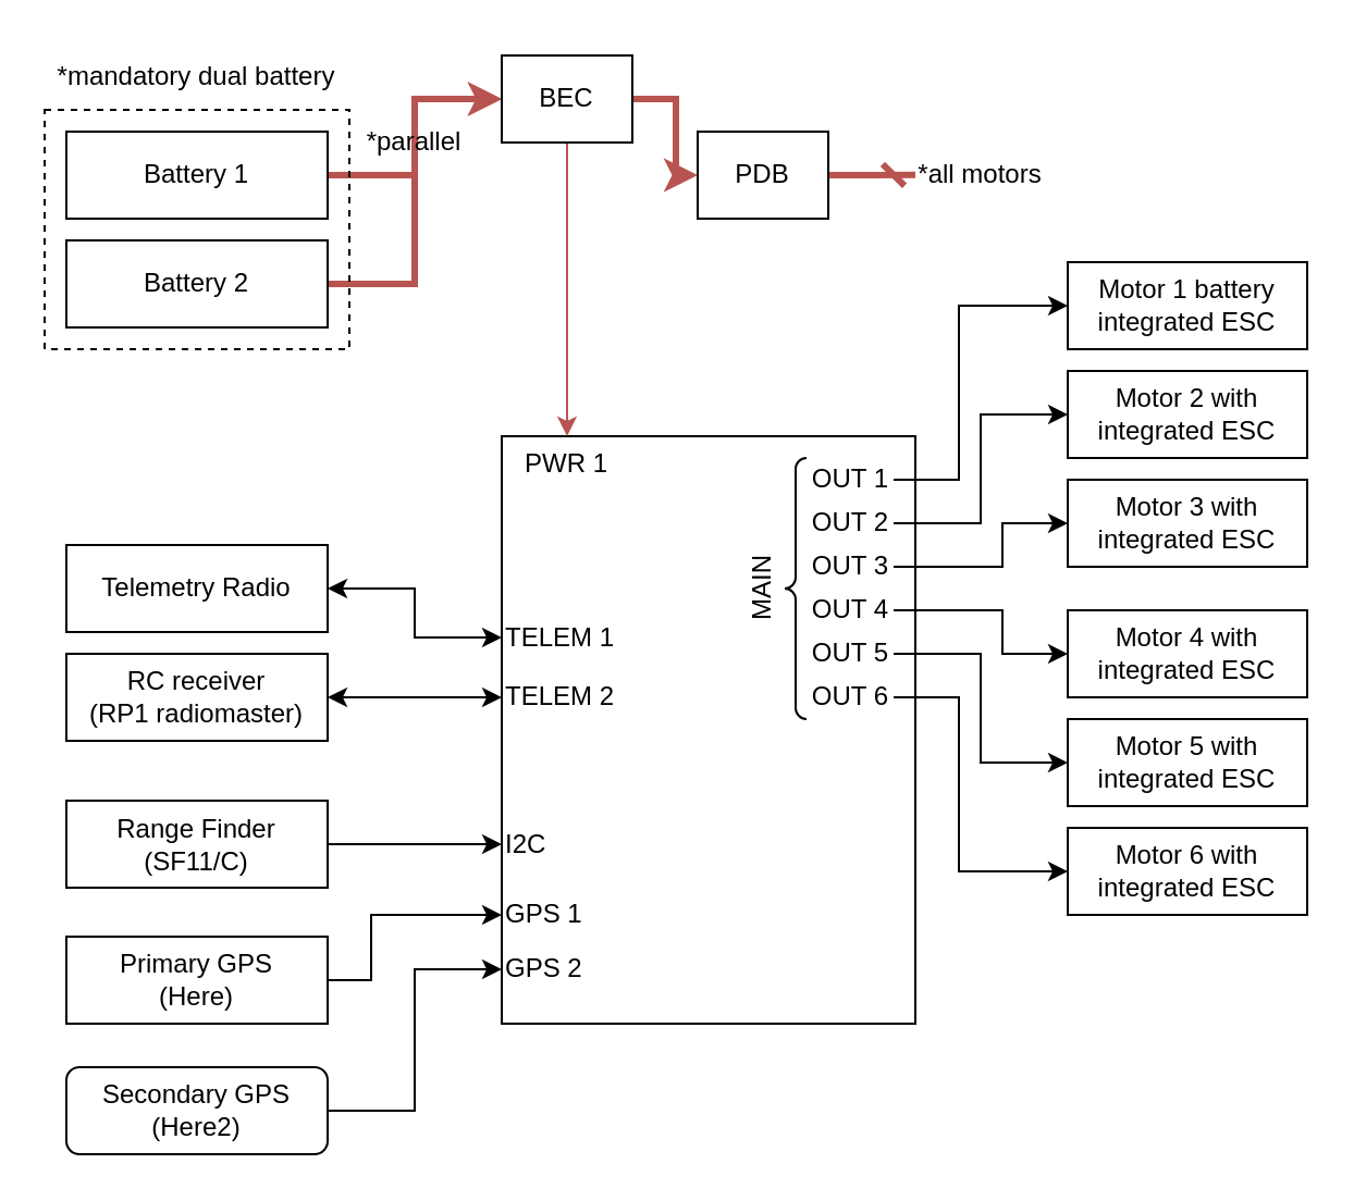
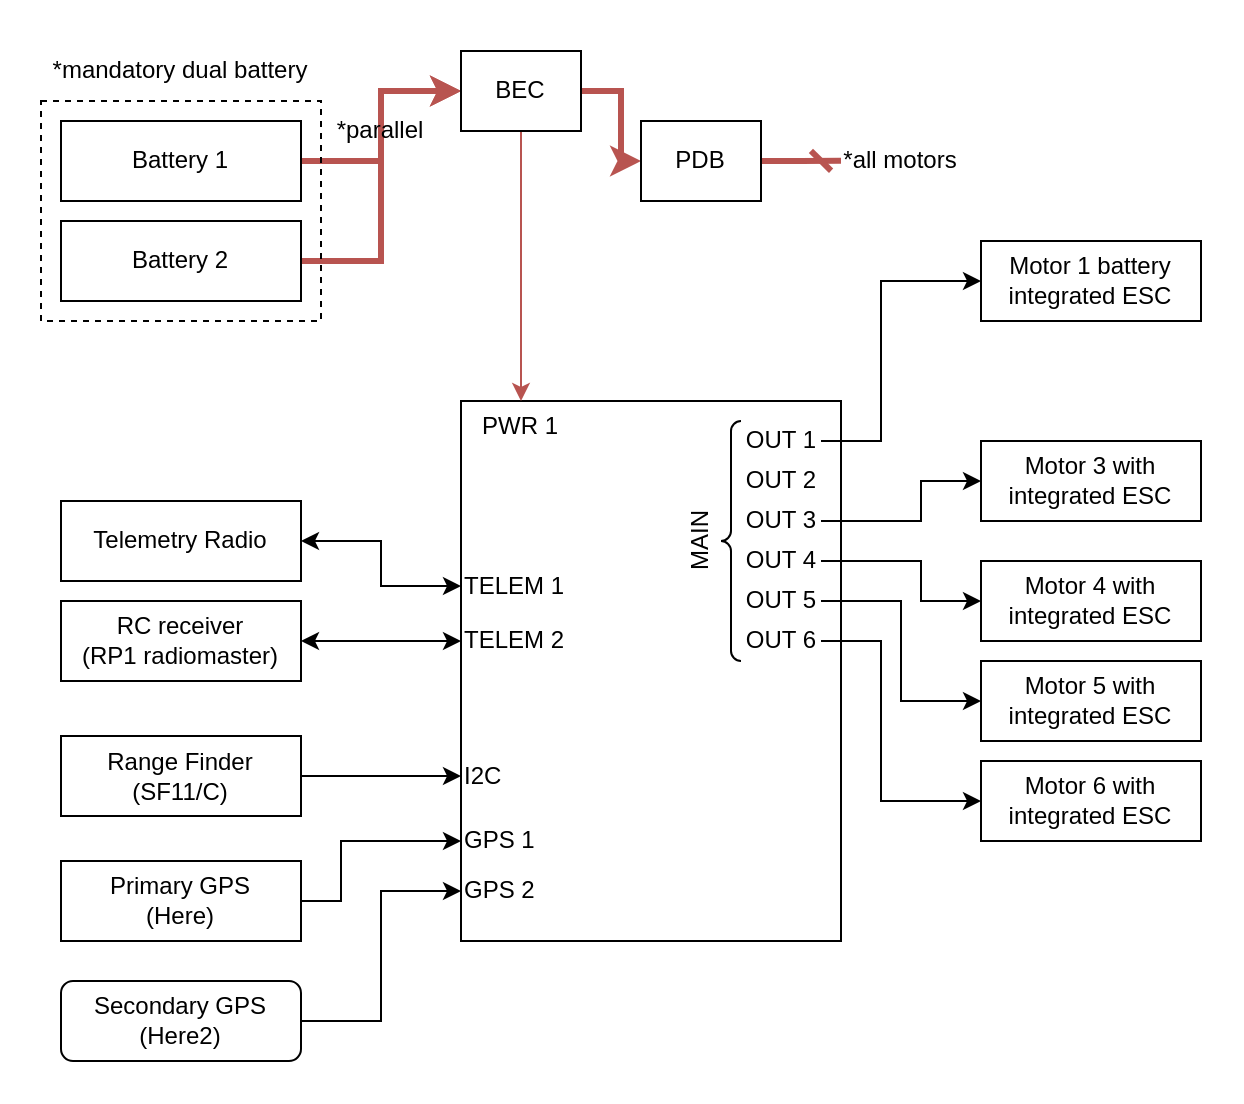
- <mxCell id="18" value="Motor 2 with integrated ESC" style="rounded=0;whiteSpace=wrap;html=1;" vertex="1" parent="1"><mxGeometry x="490" y="170" width="110" height="40" as="geometry" /></mxCell>
- <mxCell id="5" style="edgeStyle=orthogonalEdgeStyle;rounded=0;orthogonalLoop=1;jettySize=auto;html=1;exitX=1;exitY=0.5;exitDx=0;exitDy=0;entryX=0;entryY=0.5;entryDx=0;entryDy=0;" edge="1" parent="1" source="6" target="18"><mxGeometry relative="1" as="geometry"><Array as="points"><mxPoint x="450" y="240" /><mxPoint x="450" y="190" /></Array></mxGeometry></mxCell>
